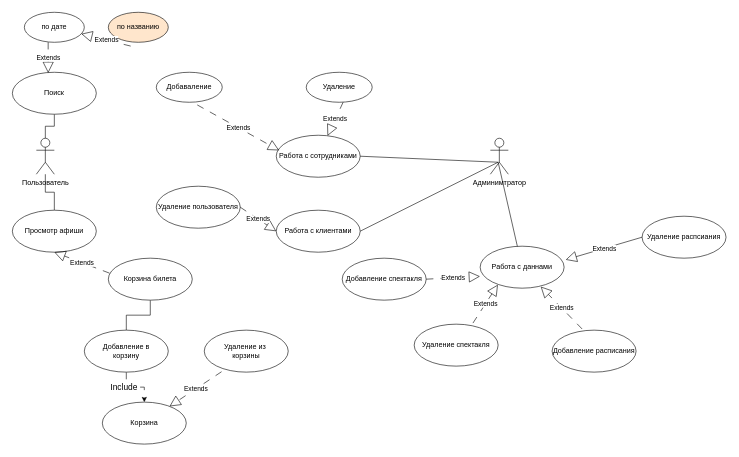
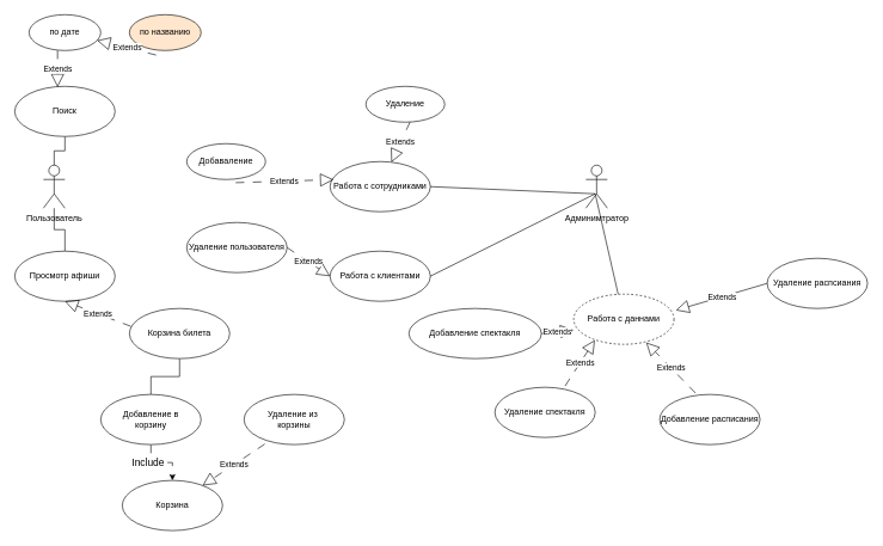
- <mxCell id="30" value="Добаваление" style="ellipse;whiteSpace=wrap;html=1;" vertex="1" parent="1"><mxGeometry x="260" y="120" width="110" height="50" as="geometry" /></mxCell>
+ <mxCell id="30" value="Добаваление" style="ellipse;whiteSpace=wrap;html=1;" vertex="1" parent="1"><mxGeometry x="260" y="200" width="110" height="50" as="geometry" /></mxCell>
- <mxCell id="21" value="Работа с даннами" style="ellipse;whiteSpace=wrap;html=1;" vertex="1" parent="1"><mxGeometry x="800" y="410" width="140" height="70" as="geometry" /></mxCell>
+ <mxCell id="21" value="Работа с даннами" style="ellipse;whiteSpace=wrap;html=1;dashed=1;" vertex="1" parent="1"><mxGeometry x="800" y="410" width="140" height="70" as="geometry" /></mxCell>
- <mxCell id="36" value="Добавление спектакля" style="ellipse;whiteSpace=wrap;html=1;" vertex="1" parent="1"><mxGeometry x="570" y="430" width="140" height="70" as="geometry" /></mxCell>
+ <mxCell id="36" value="Добавление спектакля" style="ellipse;whiteSpace=wrap;html=1;" vertex="1" parent="1"><mxGeometry x="570" y="430" width="185" height="70" as="geometry" /></mxCell>
